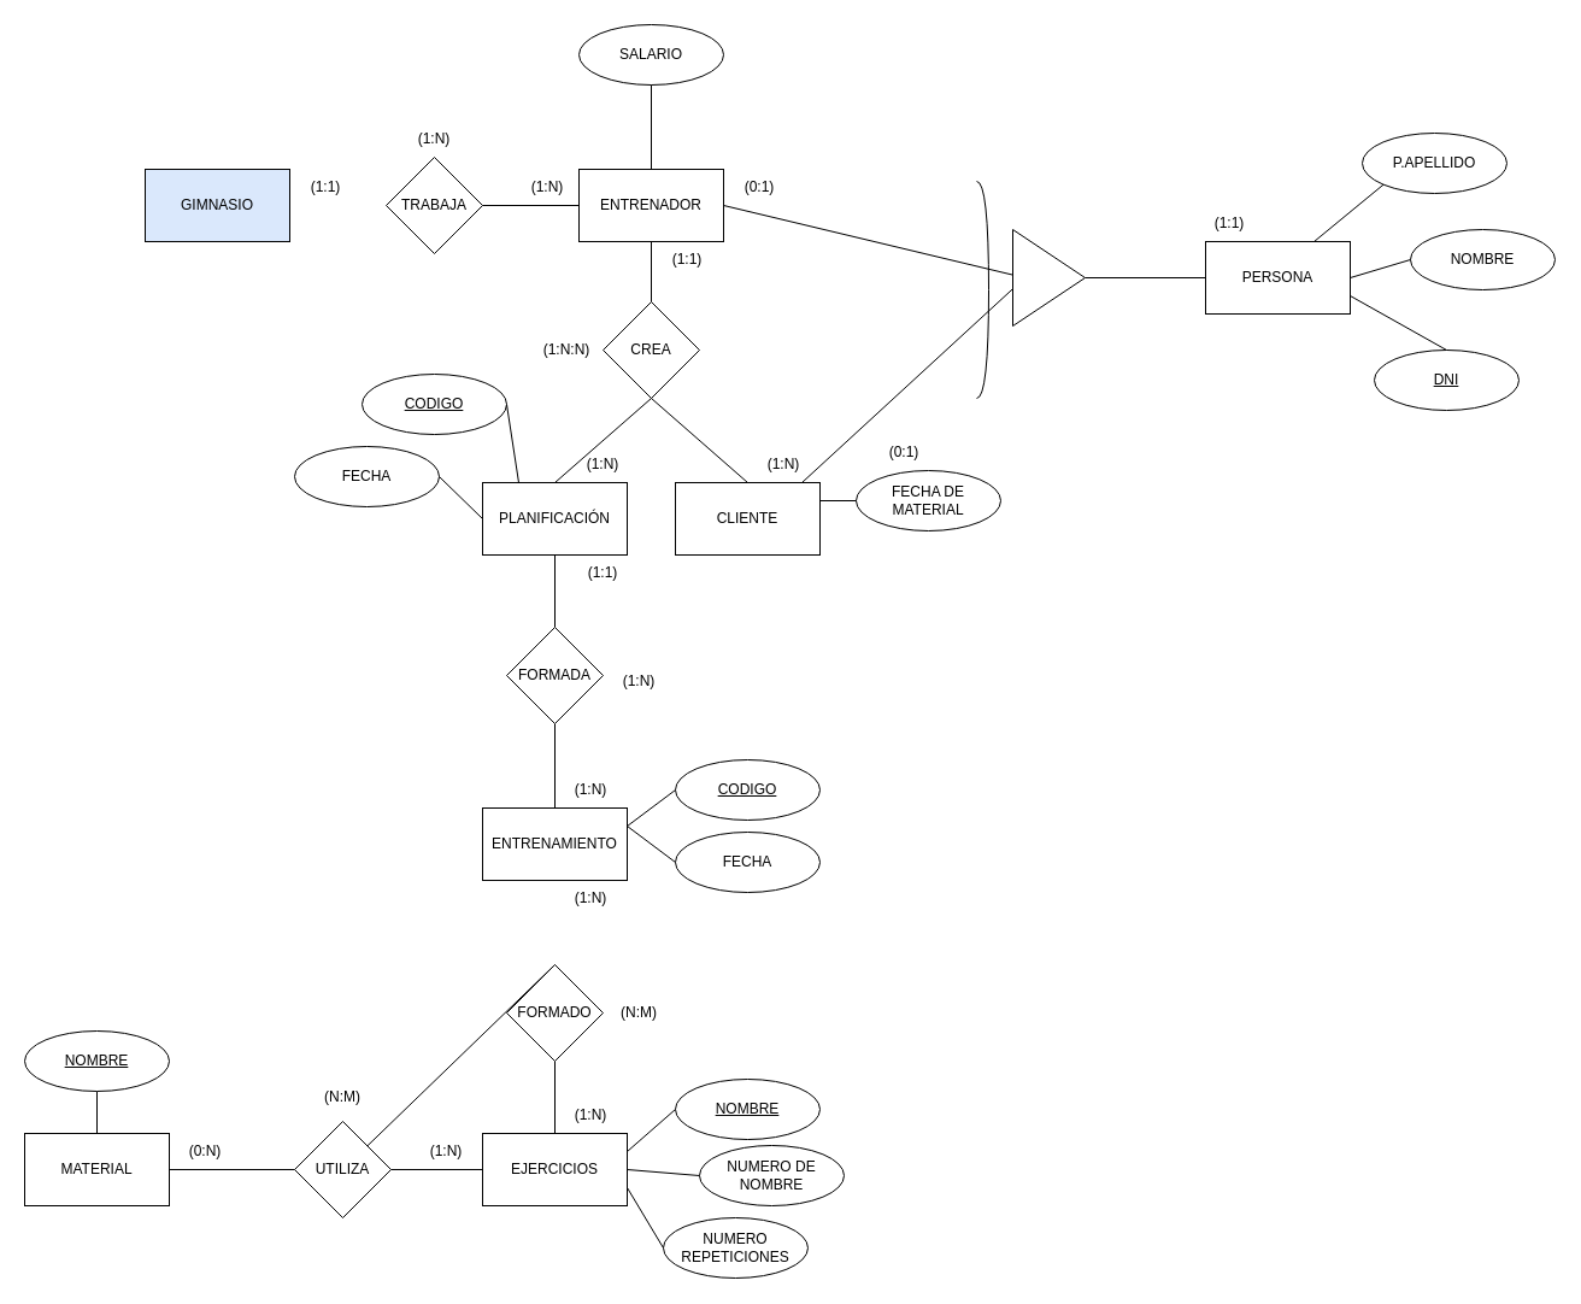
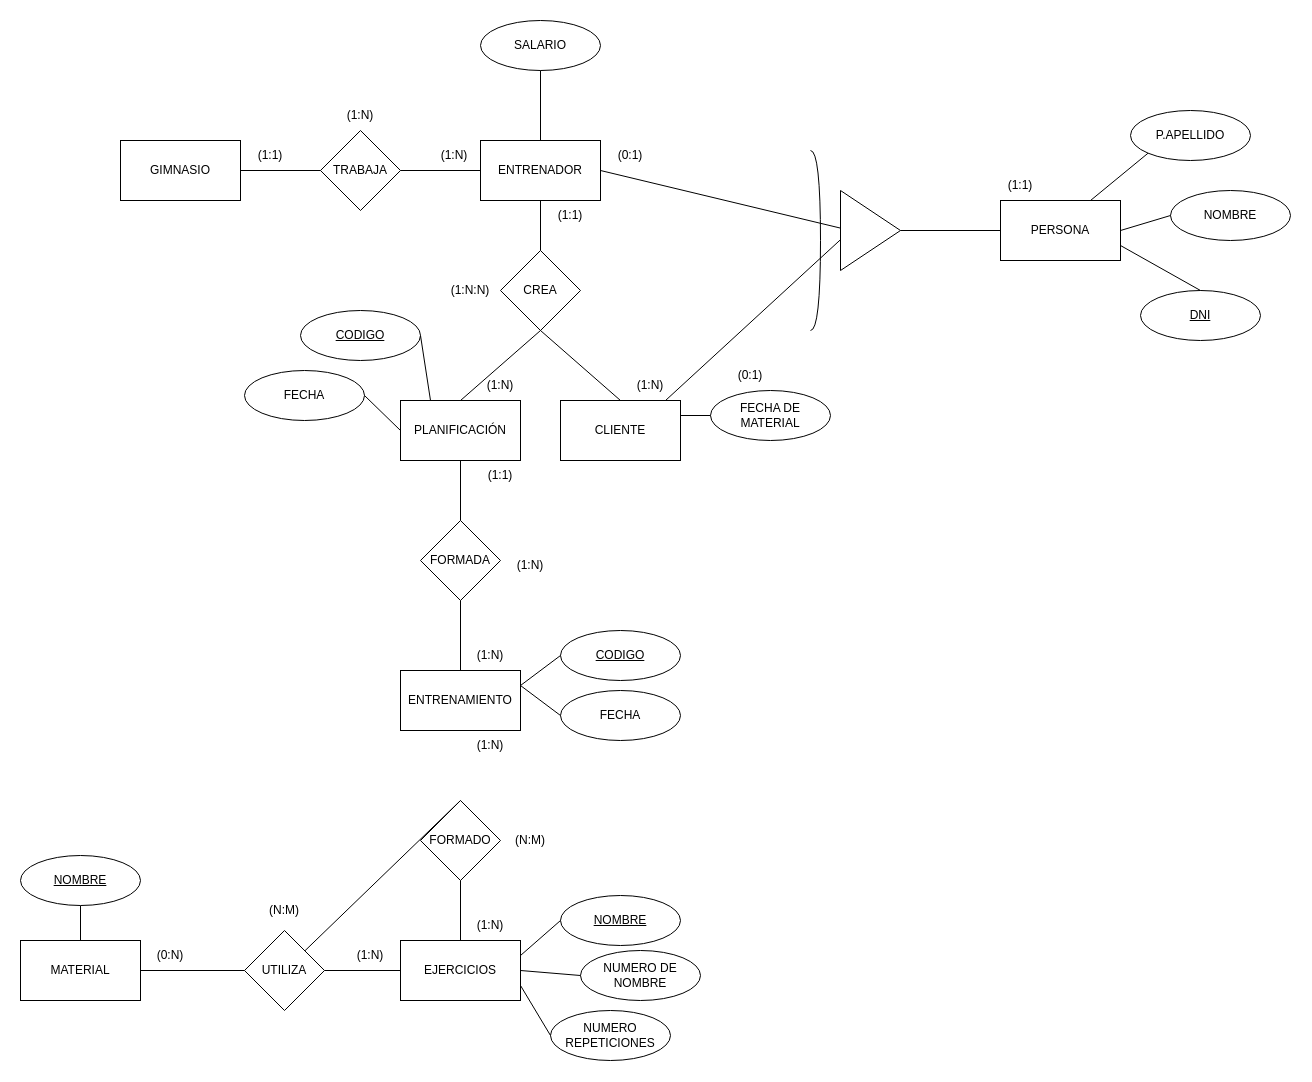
- <mxCell id="2" value="GIMNASIO" style="rounded=0;whiteSpace=wrap;html=1;fillColor=#dae8fc;" vertex="1" parent="1"><mxGeometry x="120" y="140" width="120" height="60" as="geometry" /></mxCell>
+ <mxCell id="2" value="GIMNASIO" style="rounded=0;whiteSpace=wrap;html=1;" vertex="1" parent="1"><mxGeometry x="120" y="140" width="120" height="60" as="geometry" /></mxCell>
+ <mxCell id="5" value="" style="endArrow=none;html=1;rounded=0;entryX=1;entryY=0.5;entryDx=0;entryDy=0;exitX=0;exitY=0.5;exitDx=0;exitDy=0;" edge="1" parent="1" source="4" target="2"><mxGeometry width="50" height="50" relative="1" as="geometry"><mxPoint x="420" y="600" as="sourcePoint" /><mxPoint x="470" y="550" as="targetPoint" /></mxGeometry></mxCell>
